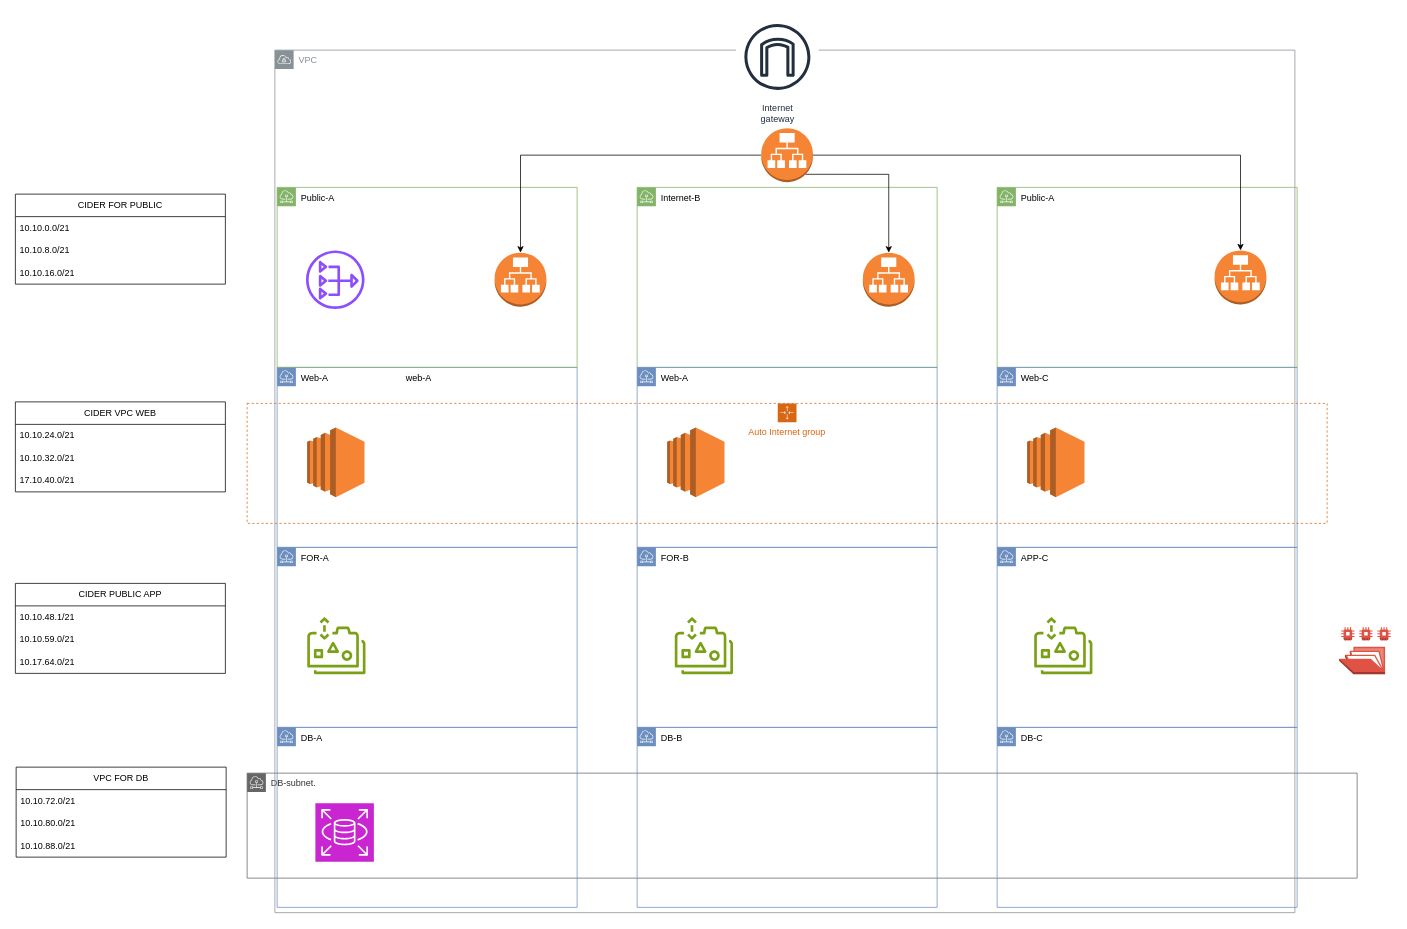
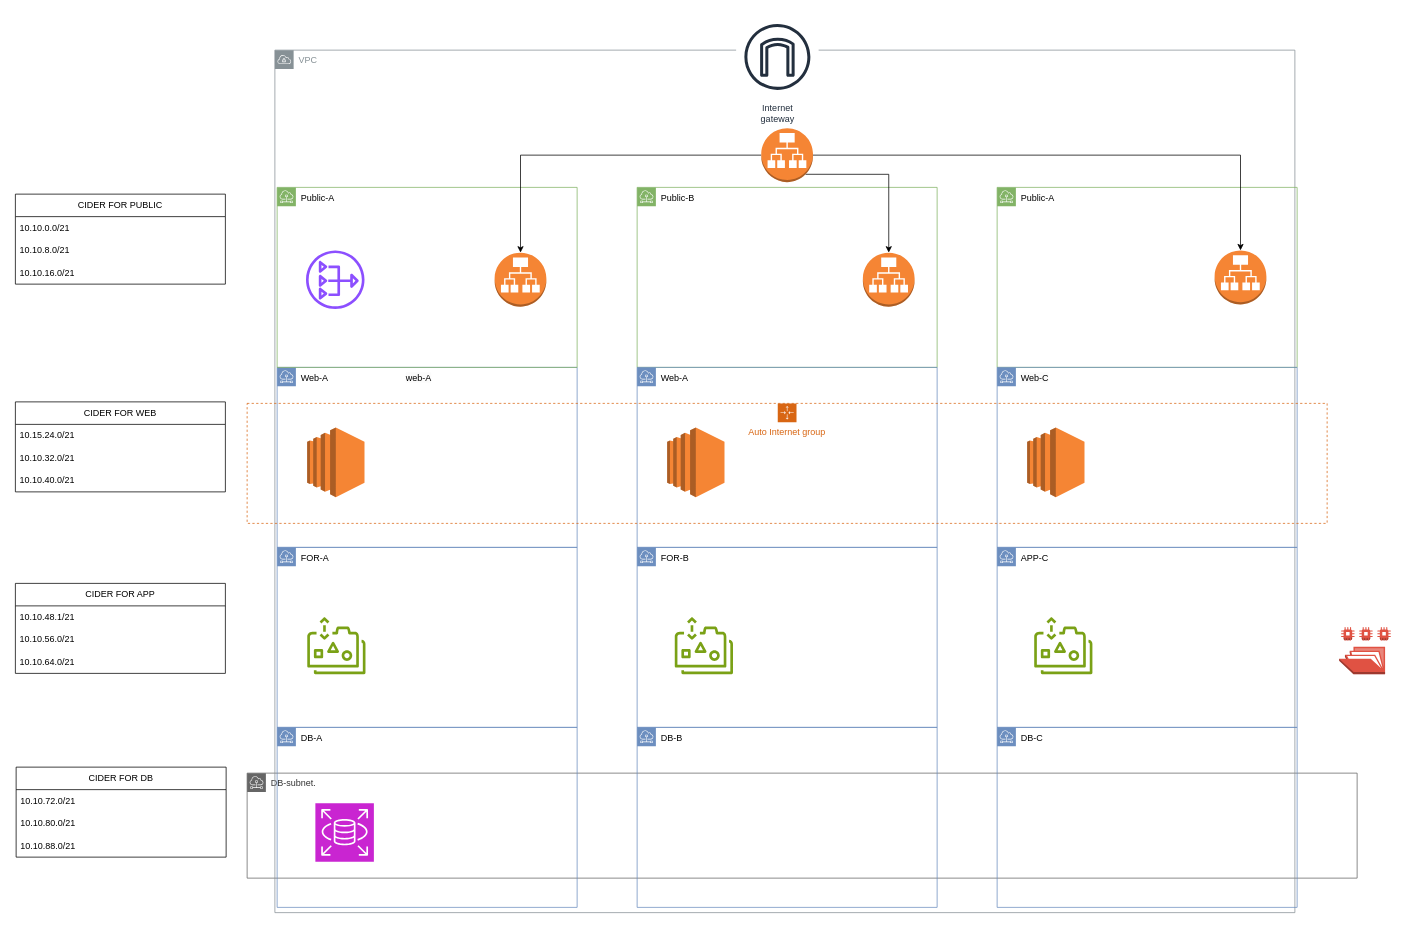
- <mxCell id="7" value="&lt;span style=&quot;color: rgb(0, 0, 0); text-align: center; text-wrap: nowrap;&quot;&gt;Internet-B&lt;/span&gt;" style="sketch=0;outlineConnect=0;html=1;whiteSpace=wrap;fontSize=12;fontStyle=0;shape=mxgraph.aws4.group;grIcon=mxgraph.aws4.group_subnet;strokeColor=#82b366;fillColor=none;verticalAlign=top;align=left;spacingLeft=30;dashed=0;" parent="1" vertex="1"><mxGeometry x="849" y="249" width="400" height="240" as="geometry" /></mxCell>
+ <mxCell id="7" value="&lt;span style=&quot;color: rgb(0, 0, 0); text-align: center; text-wrap: nowrap;&quot;&gt;Public-B&lt;/span&gt;" style="sketch=0;outlineConnect=0;html=1;whiteSpace=wrap;fontSize=12;fontStyle=0;shape=mxgraph.aws4.group;grIcon=mxgraph.aws4.group_subnet;strokeColor=#82b366;fillColor=none;verticalAlign=top;align=left;spacingLeft=30;dashed=0;" parent="1" vertex="1"><mxGeometry x="849" y="249" width="400" height="240" as="geometry" /></mxCell>
- <mxCell id="31" value="CIDER VPC WEB" style="swimlane;fontStyle=0;childLayout=stackLayout;horizontal=1;startSize=30;horizontalStack=0;resizeParent=1;resizeParentMax=0;resizeLast=0;collapsible=1;marginBottom=0;whiteSpace=wrap;html=1;" parent="1" vertex="1"><mxGeometry x="20" y="535" width="280" height="120" as="geometry" /></mxCell>
+ <mxCell id="31" value="CIDER FOR WEB" style="swimlane;fontStyle=0;childLayout=stackLayout;horizontal=1;startSize=30;horizontalStack=0;resizeParent=1;resizeParentMax=0;resizeLast=0;collapsible=1;marginBottom=0;whiteSpace=wrap;html=1;" parent="1" vertex="1"><mxGeometry x="20" y="535" width="280" height="120" as="geometry" /></mxCell>
- <mxCell id="32" value="10.10.24.0/21" style="text;strokeColor=none;fillColor=none;align=left;verticalAlign=middle;spacingLeft=4;spacingRight=4;overflow=hidden;points=[[0,0.5],[1,0.5]];portConstraint=eastwest;rotatable=0;whiteSpace=wrap;html=1;" parent="31" vertex="1"><mxGeometry y="30" width="280" height="30" as="geometry" /></mxCell>
+ <mxCell id="32" value="10.15.24.0/21" style="text;strokeColor=none;fillColor=none;align=left;verticalAlign=middle;spacingLeft=4;spacingRight=4;overflow=hidden;points=[[0,0.5],[1,0.5]];portConstraint=eastwest;rotatable=0;whiteSpace=wrap;html=1;" parent="31" vertex="1"><mxGeometry y="30" width="280" height="30" as="geometry" /></mxCell>
- <mxCell id="34" value="17.10.40.0/21" style="text;strokeColor=none;fillColor=none;align=left;verticalAlign=middle;spacingLeft=4;spacingRight=4;overflow=hidden;points=[[0,0.5],[1,0.5]];portConstraint=eastwest;rotatable=0;whiteSpace=wrap;html=1;" parent="31" vertex="1"><mxGeometry y="90" width="280" height="30" as="geometry" /></mxCell>
+ <mxCell id="34" value="10.10.40.0/21" style="text;strokeColor=none;fillColor=none;align=left;verticalAlign=middle;spacingLeft=4;spacingRight=4;overflow=hidden;points=[[0,0.5],[1,0.5]];portConstraint=eastwest;rotatable=0;whiteSpace=wrap;html=1;" parent="31" vertex="1"><mxGeometry y="90" width="280" height="30" as="geometry" /></mxCell>
- <mxCell id="35" value="CIDER PUBLIC APP" style="swimlane;fontStyle=0;childLayout=stackLayout;horizontal=1;startSize=30;horizontalStack=0;resizeParent=1;resizeParentMax=0;resizeLast=0;collapsible=1;marginBottom=0;whiteSpace=wrap;html=1;" parent="1" vertex="1"><mxGeometry x="20" y="777" width="280" height="120" as="geometry" /></mxCell>
+ <mxCell id="35" value="CIDER FOR APP" style="swimlane;fontStyle=0;childLayout=stackLayout;horizontal=1;startSize=30;horizontalStack=0;resizeParent=1;resizeParentMax=0;resizeLast=0;collapsible=1;marginBottom=0;whiteSpace=wrap;html=1;" parent="1" vertex="1"><mxGeometry x="20" y="777" width="280" height="120" as="geometry" /></mxCell>
- <mxCell id="37" value="10.10.59.0/21" style="text;strokeColor=none;fillColor=none;align=left;verticalAlign=middle;spacingLeft=4;spacingRight=4;overflow=hidden;points=[[0,0.5],[1,0.5]];portConstraint=eastwest;rotatable=0;whiteSpace=wrap;html=1;" parent="35" vertex="1"><mxGeometry y="60" width="280" height="30" as="geometry" /></mxCell>
+ <mxCell id="37" value="10.10.56.0/21" style="text;strokeColor=none;fillColor=none;align=left;verticalAlign=middle;spacingLeft=4;spacingRight=4;overflow=hidden;points=[[0,0.5],[1,0.5]];portConstraint=eastwest;rotatable=0;whiteSpace=wrap;html=1;" parent="35" vertex="1"><mxGeometry y="60" width="280" height="30" as="geometry" /></mxCell>
- <mxCell id="38" value="10.17.64.0/21" style="text;strokeColor=none;fillColor=none;align=left;verticalAlign=middle;spacingLeft=4;spacingRight=4;overflow=hidden;points=[[0,0.5],[1,0.5]];portConstraint=eastwest;rotatable=0;whiteSpace=wrap;html=1;" parent="35" vertex="1"><mxGeometry y="90" width="280" height="30" as="geometry" /></mxCell>
+ <mxCell id="38" value="10.10.64.0/21" style="text;strokeColor=none;fillColor=none;align=left;verticalAlign=middle;spacingLeft=4;spacingRight=4;overflow=hidden;points=[[0,0.5],[1,0.5]];portConstraint=eastwest;rotatable=0;whiteSpace=wrap;html=1;" parent="35" vertex="1"><mxGeometry y="90" width="280" height="30" as="geometry" /></mxCell>
- <mxCell id="39" value="VPC FOR DB" style="swimlane;fontStyle=0;childLayout=stackLayout;horizontal=1;startSize=30;horizontalStack=0;resizeParent=1;resizeParentMax=0;resizeLast=0;collapsible=1;marginBottom=0;whiteSpace=wrap;html=1;" parent="1" vertex="1"><mxGeometry x="21" y="1022" width="280" height="120" as="geometry" /></mxCell>
+ <mxCell id="39" value="CIDER FOR DB" style="swimlane;fontStyle=0;childLayout=stackLayout;horizontal=1;startSize=30;horizontalStack=0;resizeParent=1;resizeParentMax=0;resizeLast=0;collapsible=1;marginBottom=0;whiteSpace=wrap;html=1;" parent="1" vertex="1"><mxGeometry x="21" y="1022" width="280" height="120" as="geometry" /></mxCell>
